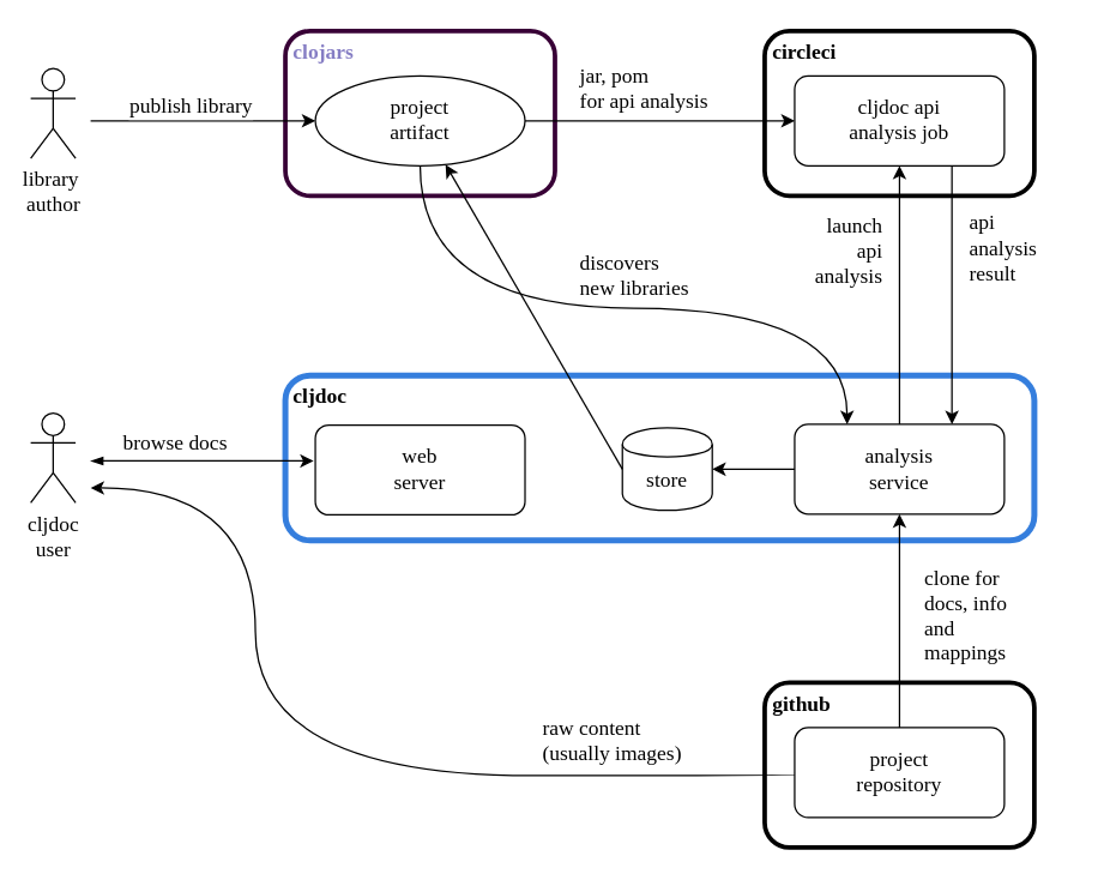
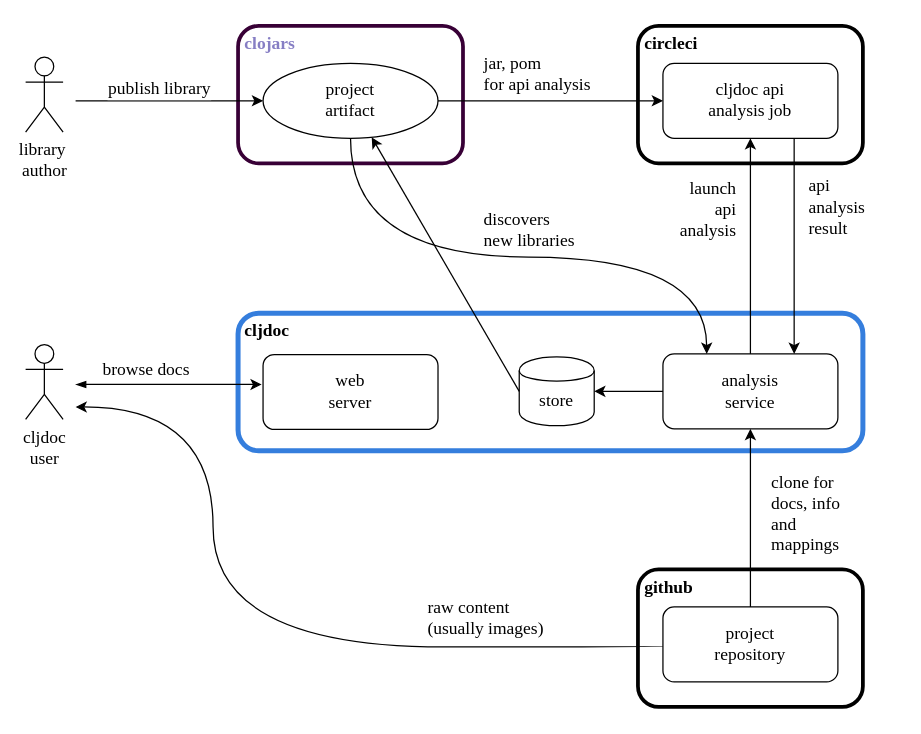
- <mxCell id="27" value="raw content &lt;br&gt;(usually images)" style="text;html=1;resizable=0;points=[];autosize=1;align=left;verticalAlign=top;spacingTop=-4;fontSize=14;fontFamily=Verdana;" parent="1" vertex="1"><mxGeometry x="360" y="475" width="130" height="40" as="geometry" /></mxCell>
+ <mxCell id="27" value="raw content &lt;br&gt;(usually images)" style="text;html=1;resizable=0;points=[];autosize=1;align=left;verticalAlign=top;spacingTop=-4;fontSize=14;fontFamily=Verdana;" parent="1" vertex="1"><mxGeometry x="340" y="475" width="130" height="40" as="geometry" /></mxCell>
